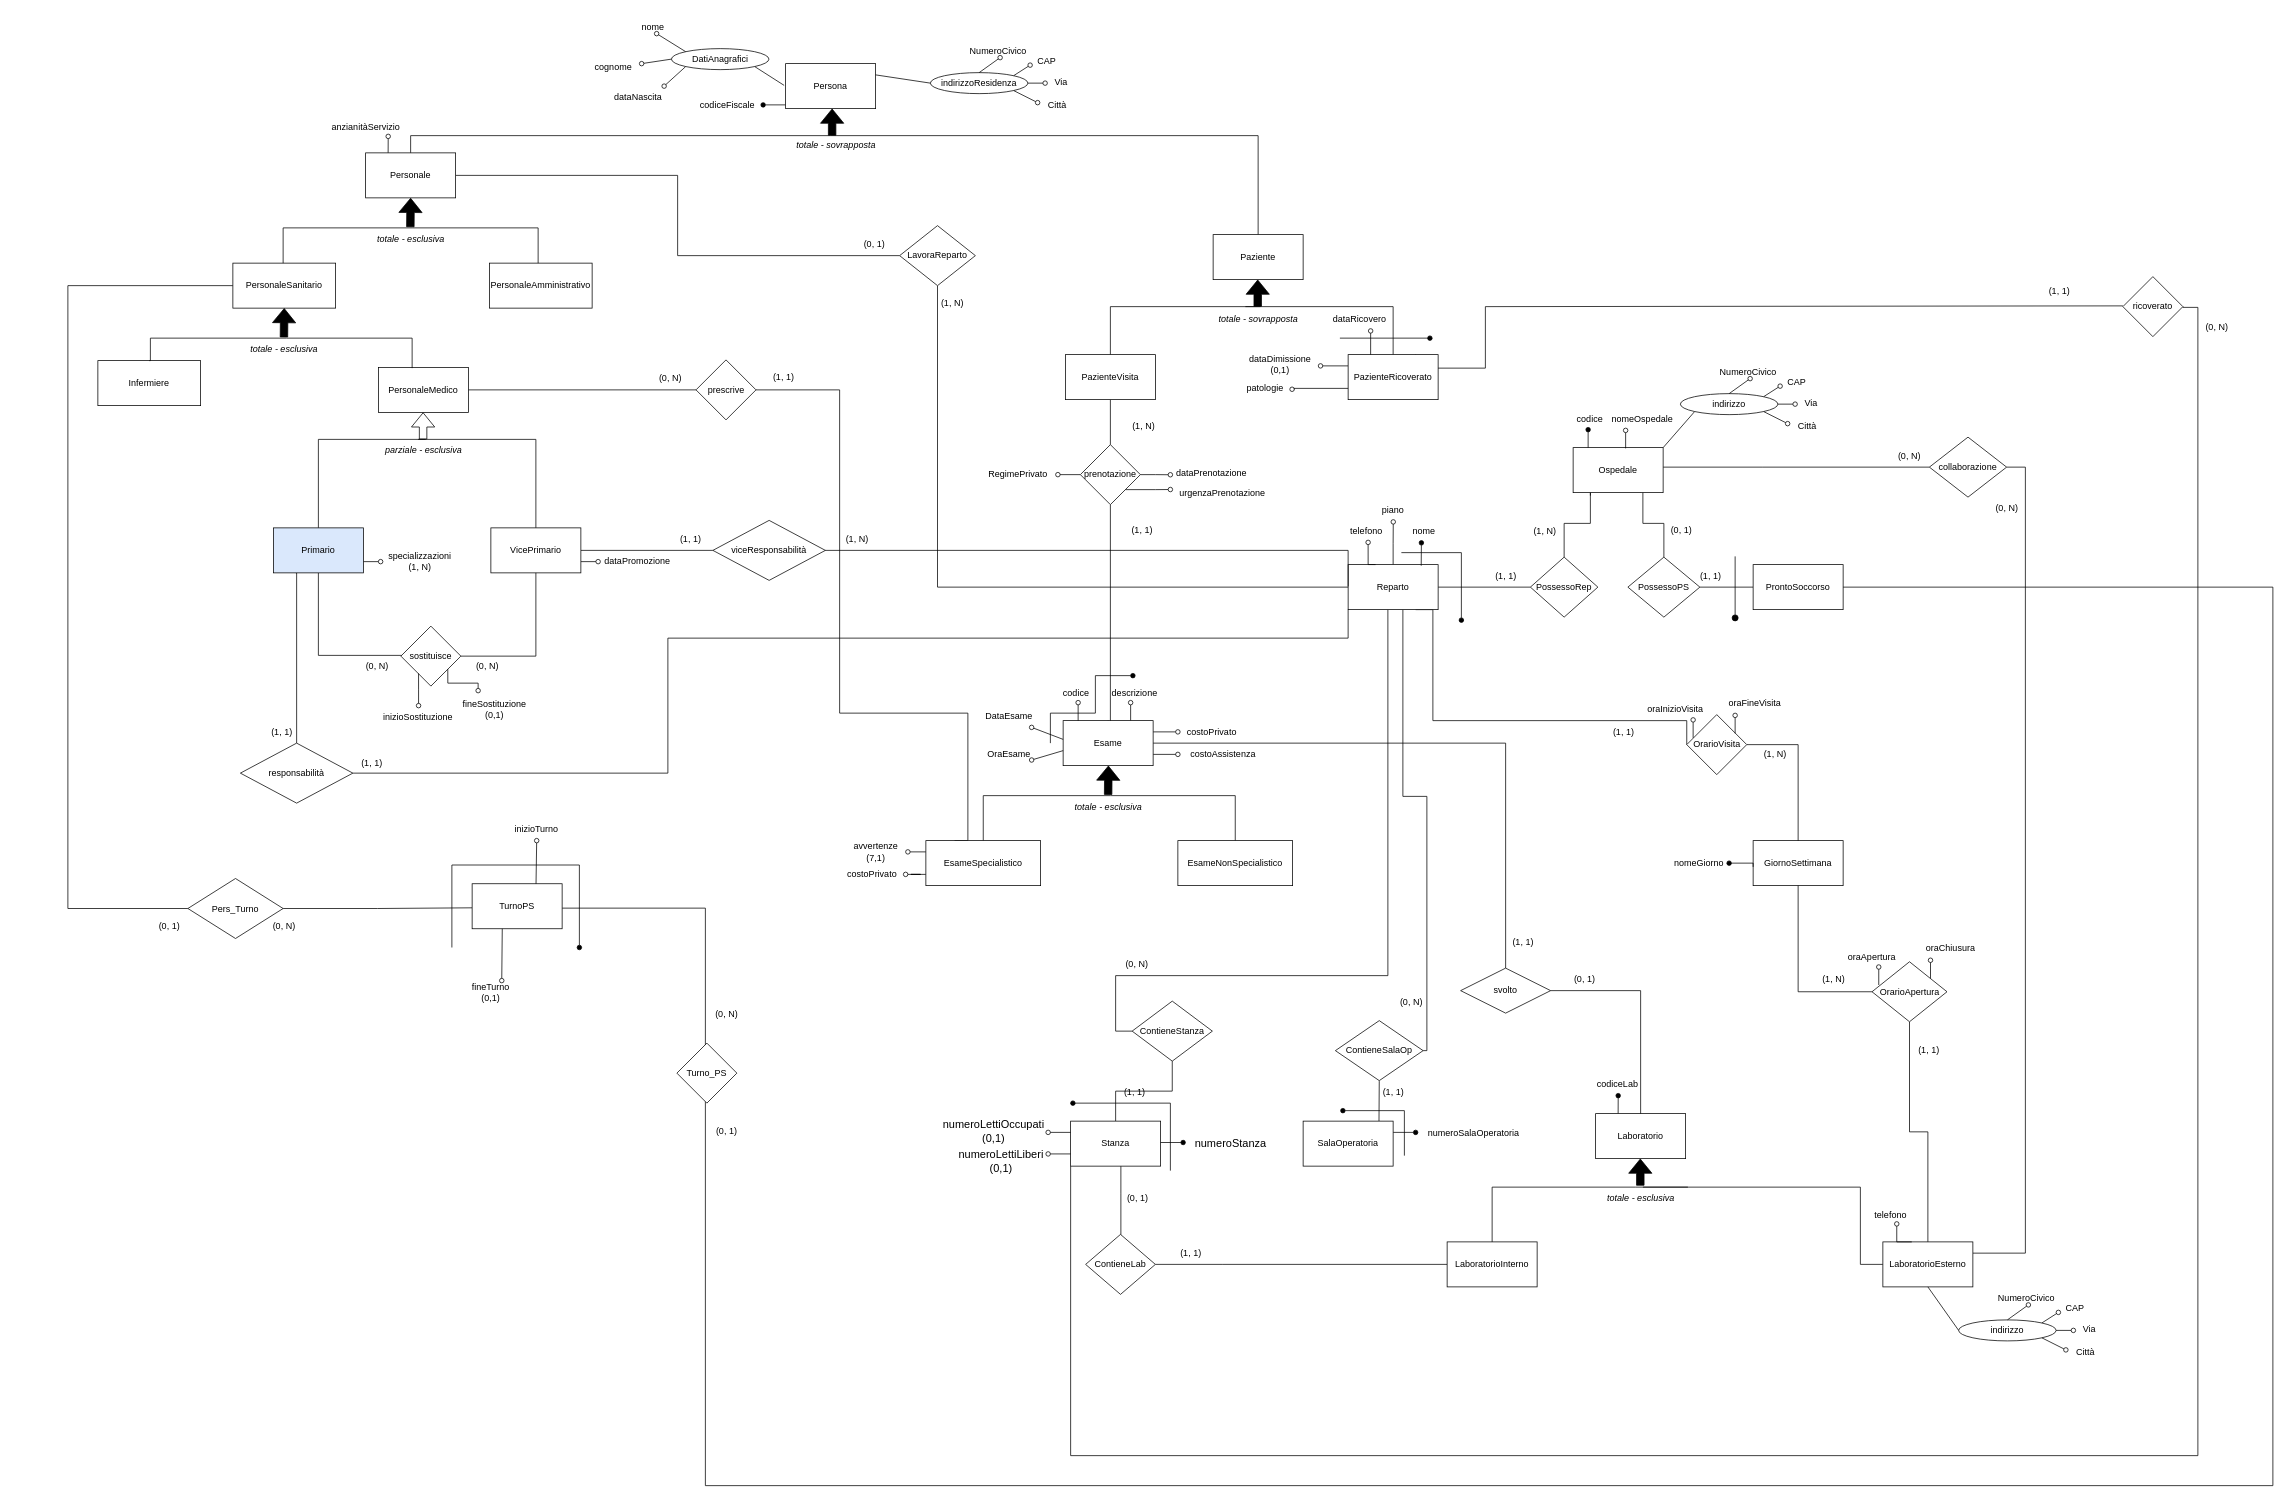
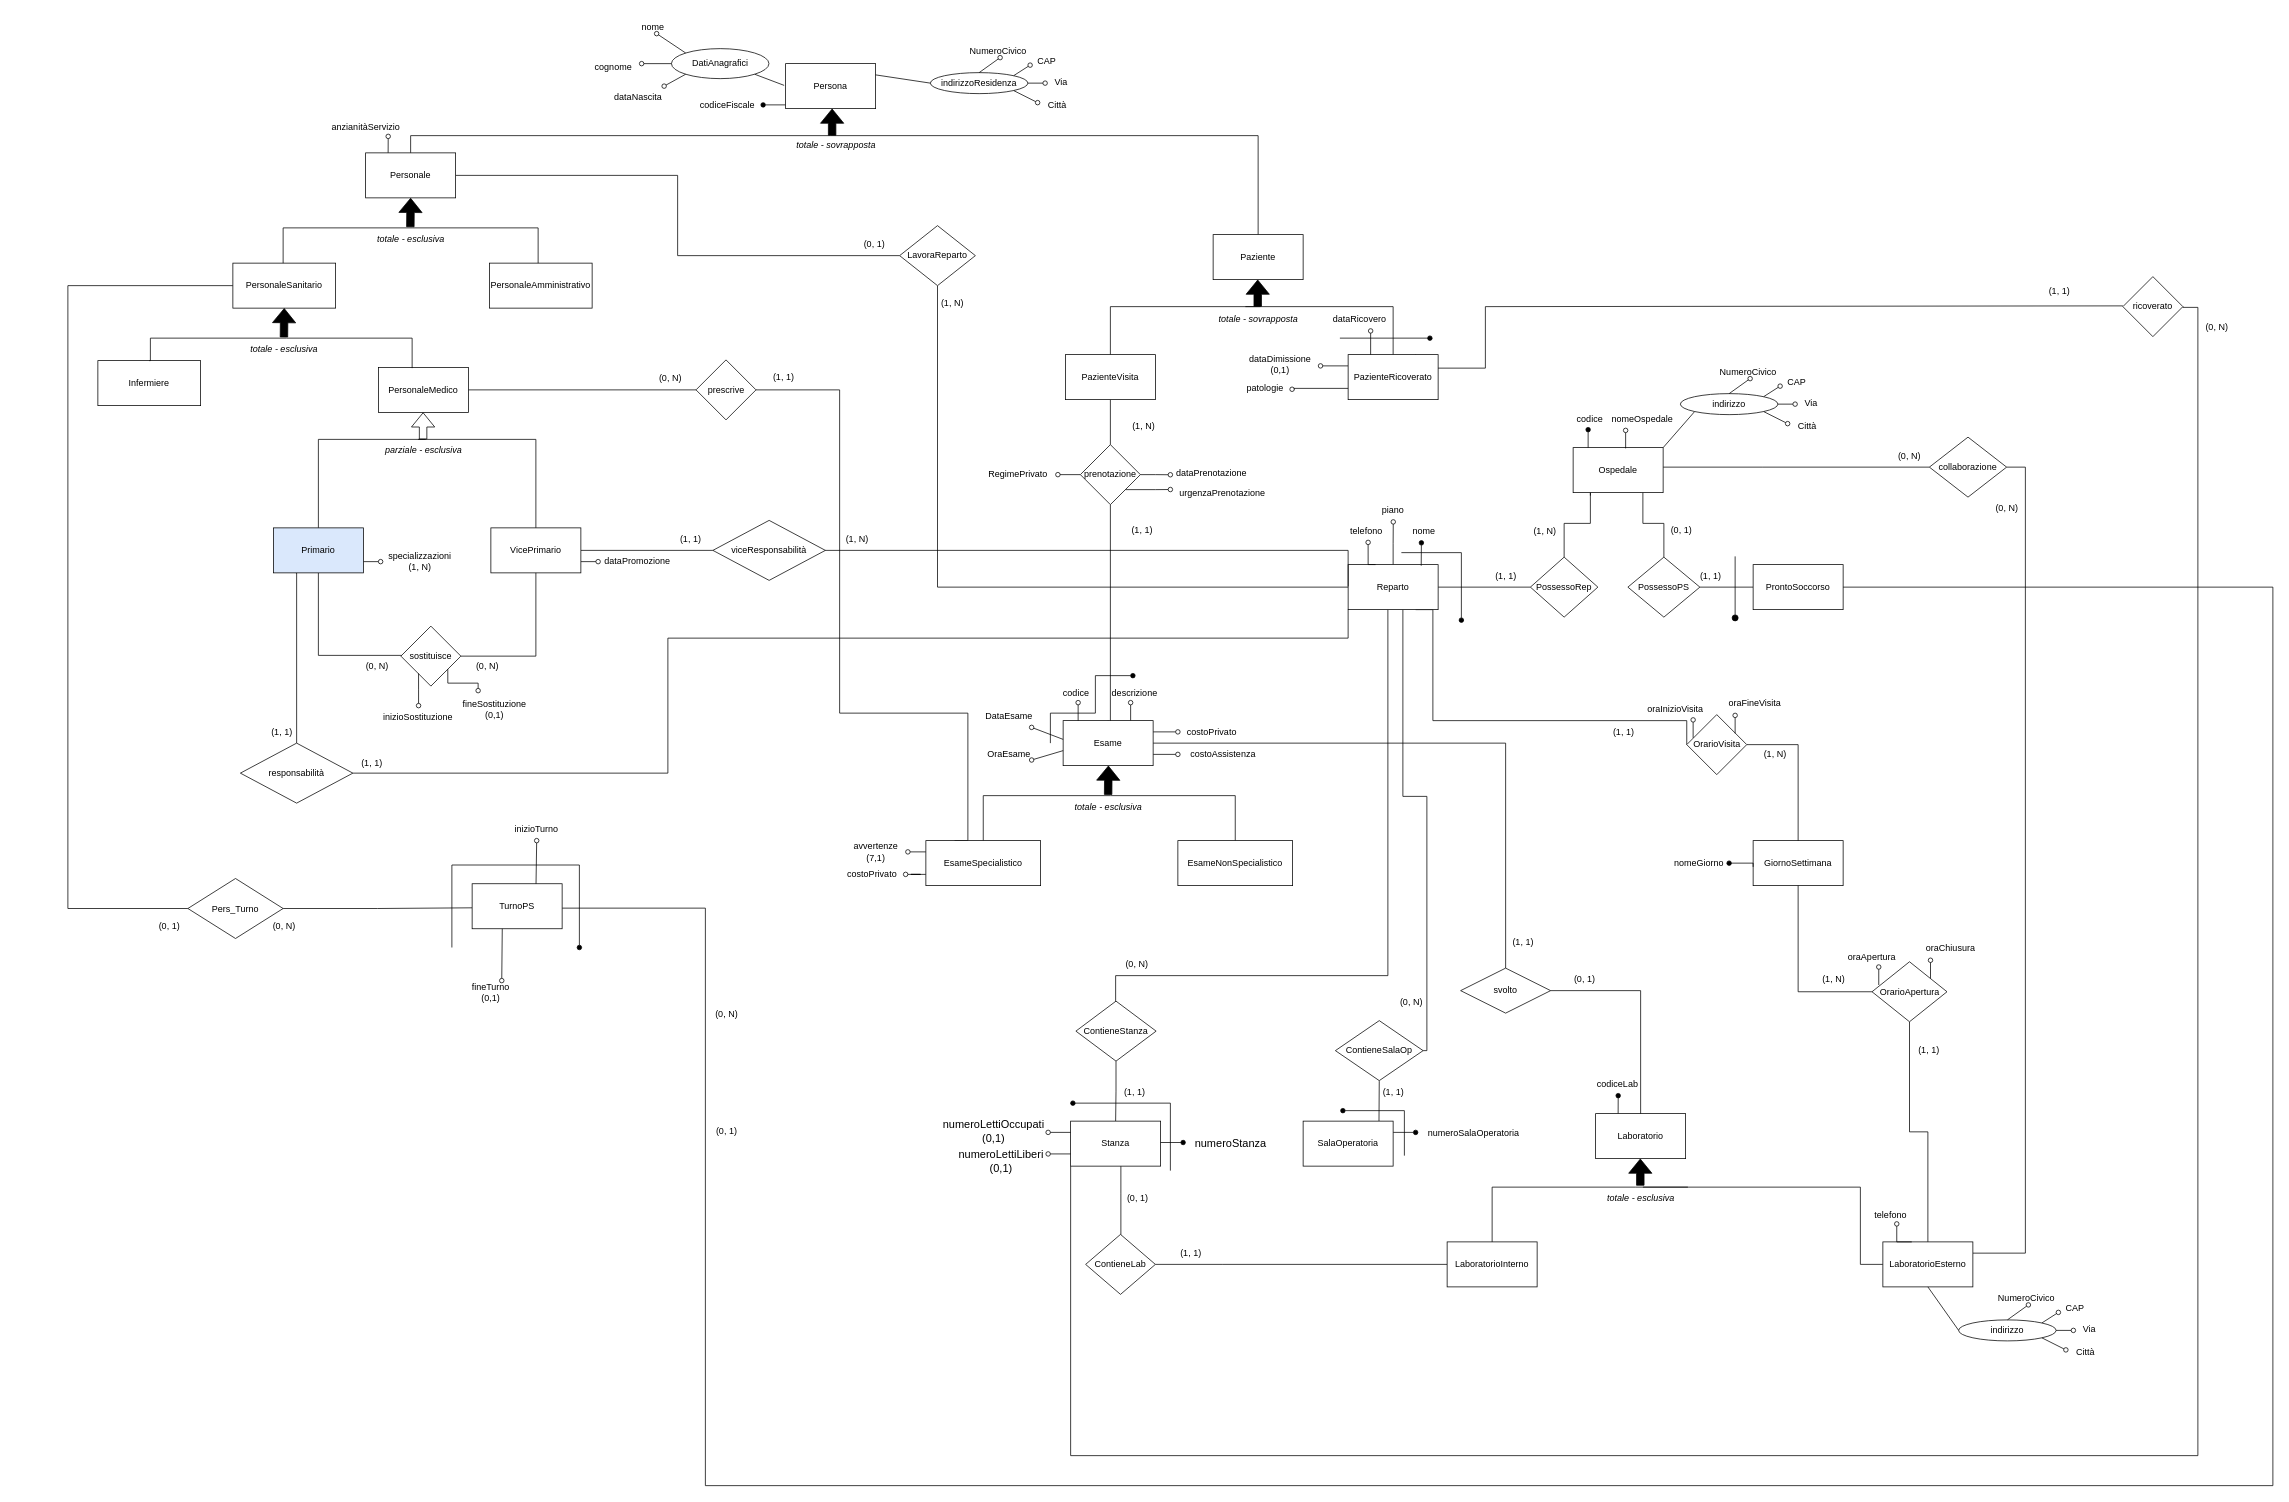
- <mxCell id="166" value="DatiAnagrafici" style="ellipse;whiteSpace=wrap;html=1;" vertex="1" parent="1"><mxGeometry x="894.75" y="64" width="130" height="28" as="geometry" /></mxCell>
+ <mxCell id="166" value="DatiAnagrafici" style="ellipse;whiteSpace=wrap;html=1;" vertex="1" parent="1"><mxGeometry x="894.75" y="64" width="130" height="40" as="geometry" /></mxCell>
- <mxCell id="54" value="ContieneStanza" style="rhombus;whiteSpace=wrap;html=1;rounded=0;" vertex="1" parent="1"><mxGeometry x="1509" y="1334" width="107" height="80" as="geometry" /></mxCell>
+ <mxCell id="54" value="ContieneStanza" style="rhombus;whiteSpace=wrap;html=1;rounded=0;" vertex="1" parent="1"><mxGeometry x="1434" y="1334" width="107" height="80" as="geometry" /></mxCell>
- <mxCell id="256" value="Turno_PS" style="rhombus;whiteSpace=wrap;html=1;" vertex="1" parent="1"><mxGeometry x="902" y="1390" width="80" height="80" as="geometry" /></mxCell>
